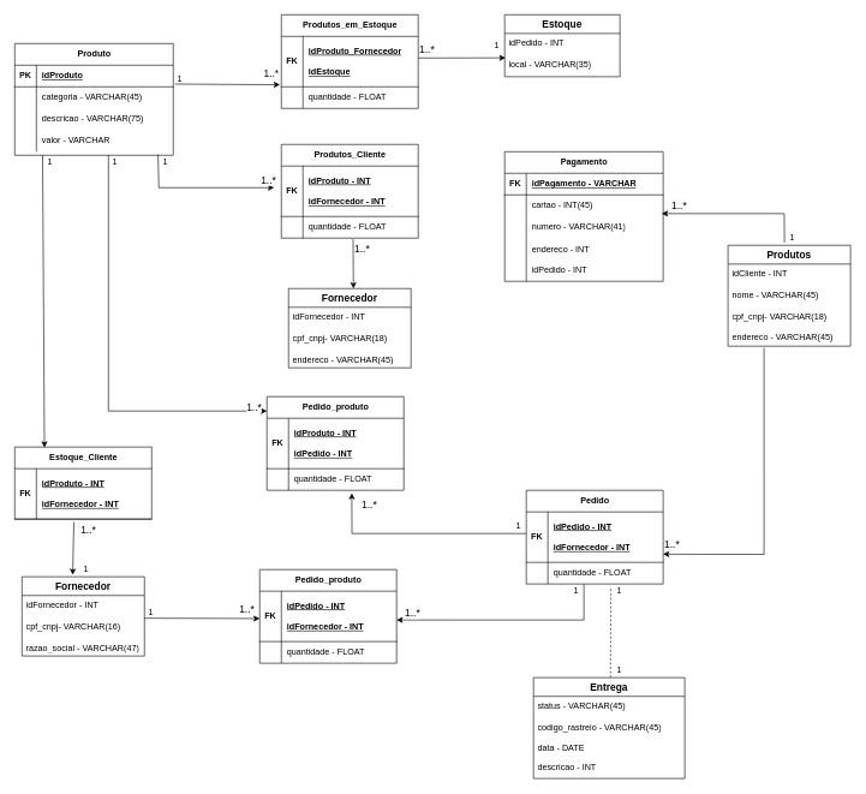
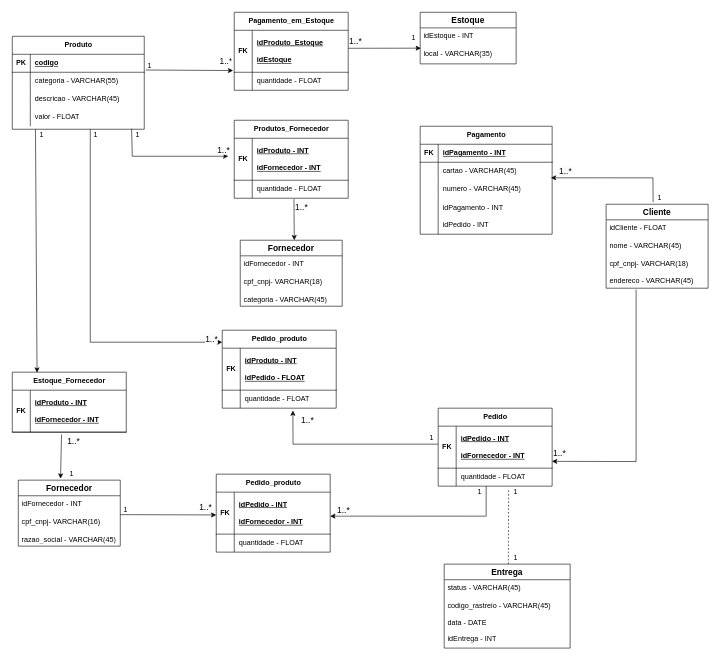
- <mxCell id="15" value="Produtos_em_Estoque" style="shape=table;startSize=30;container=1;collapsible=1;childLayout=tableLayout;fixedRows=1;rowLines=0;fontStyle=1;align=center;resizeLast=1;html=1;" vertex="1" parent="1"><mxGeometry x="390" y="20" width="190" height="130" as="geometry" /></mxCell>
+ <mxCell id="15" value="Pagamento_em_Estoque" style="shape=table;startSize=30;container=1;collapsible=1;childLayout=tableLayout;fixedRows=1;rowLines=0;fontStyle=1;align=center;resizeLast=1;html=1;" vertex="1" parent="1"><mxGeometry x="390" y="20" width="190" height="130" as="geometry" /></mxCell>
- <mxCell id="23" value="idPedido - INT" style="text;strokeColor=none;fillColor=none;spacingLeft=4;spacingRight=4;overflow=hidden;rotatable=0;points=[[0,0.5],[1,0.5]];portConstraint=eastwest;fontSize=12;whiteSpace=wrap;html=1;" vertex="1" parent="22"><mxGeometry y="26" width="160" height="30" as="geometry" /></mxCell>
+ <mxCell id="23" value="idEstoque - INT" style="text;strokeColor=none;fillColor=none;spacingLeft=4;spacingRight=4;overflow=hidden;rotatable=0;points=[[0,0.5],[1,0.5]];portConstraint=eastwest;fontSize=12;whiteSpace=wrap;html=1;" vertex="1" parent="22"><mxGeometry y="26" width="160" height="30" as="geometry" /></mxCell>
- <mxCell id="18" value="idProduto_Fornecedor&lt;br&gt;&lt;br&gt;idEstoque" style="shape=partialRectangle;connectable=0;fillColor=none;top=0;left=0;bottom=0;right=0;align=left;spacingLeft=6;fontStyle=5;overflow=hidden;whiteSpace=wrap;html=1;" vertex="1" parent="16"><mxGeometry x="30" width="160" height="70" as="geometry"><mxRectangle width="160" height="70" as="alternateBounds" /></mxGeometry></mxCell>
+ <mxCell id="18" value="idProduto_Estoque&lt;br&gt;&lt;br&gt;idEstoque" style="shape=partialRectangle;connectable=0;fillColor=none;top=0;left=0;bottom=0;right=0;align=left;spacingLeft=6;fontStyle=5;overflow=hidden;whiteSpace=wrap;html=1;" vertex="1" parent="16"><mxGeometry x="30" width="160" height="70" as="geometry"><mxRectangle width="160" height="70" as="alternateBounds" /></mxGeometry></mxCell>
- <mxCell id="5" value="idProduto" style="shape=partialRectangle;connectable=0;fillColor=none;top=0;left=0;bottom=0;right=0;align=left;spacingLeft=6;fontStyle=5;overflow=hidden;whiteSpace=wrap;html=1;" vertex="1" parent="3"><mxGeometry x="30" width="190" height="30" as="geometry"><mxRectangle width="190" height="30" as="alternateBounds" /></mxGeometry></mxCell>
+ <mxCell id="5" value="codigo" style="shape=partialRectangle;connectable=0;fillColor=none;top=0;left=0;bottom=0;right=0;align=left;spacingLeft=6;fontStyle=5;overflow=hidden;whiteSpace=wrap;html=1;" vertex="1" parent="3"><mxGeometry x="30" width="190" height="30" as="geometry"><mxRectangle width="190" height="30" as="alternateBounds" /></mxGeometry></mxCell>
- <mxCell id="8" value="categoria&amp;nbsp;- VARCHAR(45)&lt;br&gt;" style="shape=partialRectangle;connectable=0;fillColor=none;top=0;left=0;bottom=0;right=0;align=left;spacingLeft=6;overflow=hidden;whiteSpace=wrap;html=1;" vertex="1" parent="6"><mxGeometry x="30" width="190" height="30" as="geometry"><mxRectangle width="190" height="30" as="alternateBounds" /></mxGeometry></mxCell>
+ <mxCell id="8" value="categoria&amp;nbsp;- VARCHAR(55)&lt;br&gt;" style="shape=partialRectangle;connectable=0;fillColor=none;top=0;left=0;bottom=0;right=0;align=left;spacingLeft=6;overflow=hidden;whiteSpace=wrap;html=1;" vertex="1" parent="6"><mxGeometry x="30" width="190" height="30" as="geometry"><mxRectangle width="190" height="30" as="alternateBounds" /></mxGeometry></mxCell>
- <mxCell id="11" value="descricao&amp;nbsp;- VARCHAR(75)" style="shape=partialRectangle;connectable=0;fillColor=none;top=0;left=0;bottom=0;right=0;align=left;spacingLeft=6;overflow=hidden;whiteSpace=wrap;html=1;" vertex="1" parent="9"><mxGeometry x="30" width="190" height="30" as="geometry"><mxRectangle width="190" height="30" as="alternateBounds" /></mxGeometry></mxCell>
+ <mxCell id="11" value="descricao&amp;nbsp;- VARCHAR(45)" style="shape=partialRectangle;connectable=0;fillColor=none;top=0;left=0;bottom=0;right=0;align=left;spacingLeft=6;overflow=hidden;whiteSpace=wrap;html=1;" vertex="1" parent="9"><mxGeometry x="30" width="190" height="30" as="geometry"><mxRectangle width="190" height="30" as="alternateBounds" /></mxGeometry></mxCell>
- <mxCell id="14" value="valor&amp;nbsp;- VARCHAR" style="shape=partialRectangle;connectable=0;fillColor=none;top=0;left=0;bottom=0;right=0;align=left;spacingLeft=6;overflow=hidden;whiteSpace=wrap;html=1;" vertex="1" parent="12"><mxGeometry x="30" width="190" height="30" as="geometry"><mxRectangle width="190" height="30" as="alternateBounds" /></mxGeometry></mxCell>
+ <mxCell id="14" value="valor&amp;nbsp;- FLOAT" style="shape=partialRectangle;connectable=0;fillColor=none;top=0;left=0;bottom=0;right=0;align=left;spacingLeft=6;overflow=hidden;whiteSpace=wrap;html=1;" vertex="1" parent="12"><mxGeometry x="30" width="190" height="30" as="geometry"><mxRectangle width="190" height="30" as="alternateBounds" /></mxGeometry></mxCell>
- <mxCell id="27" value="Produtos_Cliente" style="shape=table;startSize=30;container=1;collapsible=1;childLayout=tableLayout;fixedRows=1;rowLines=0;fontStyle=1;align=center;resizeLast=1;html=1;" vertex="1" parent="1"><mxGeometry x="390" y="200" width="190" height="130" as="geometry" /></mxCell>
+ <mxCell id="27" value="Produtos_Fornecedor" style="shape=table;startSize=30;container=1;collapsible=1;childLayout=tableLayout;fixedRows=1;rowLines=0;fontStyle=1;align=center;resizeLast=1;html=1;" vertex="1" parent="1"><mxGeometry x="390" y="200" width="190" height="130" as="geometry" /></mxCell>
- <mxCell id="73" value="idPagamento - VARCHAR" style="shape=partialRectangle;connectable=0;fillColor=none;top=0;left=0;bottom=0;right=0;align=left;spacingLeft=6;fontStyle=5;overflow=hidden;whiteSpace=wrap;html=1;" vertex="1" parent="71"><mxGeometry x="30" width="190" height="30" as="geometry"><mxRectangle width="190" height="30" as="alternateBounds" /></mxGeometry></mxCell>
+ <mxCell id="73" value="idPagamento - INT" style="shape=partialRectangle;connectable=0;fillColor=none;top=0;left=0;bottom=0;right=0;align=left;spacingLeft=6;fontStyle=5;overflow=hidden;whiteSpace=wrap;html=1;" vertex="1" parent="71"><mxGeometry x="30" width="190" height="30" as="geometry"><mxRectangle width="190" height="30" as="alternateBounds" /></mxGeometry></mxCell>
- <mxCell id="76" value="cartao - INT(45)" style="shape=partialRectangle;connectable=0;fillColor=none;top=0;left=0;bottom=0;right=0;align=left;spacingLeft=6;overflow=hidden;whiteSpace=wrap;html=1;" vertex="1" parent="74"><mxGeometry x="30" width="190" height="30" as="geometry"><mxRectangle width="190" height="30" as="alternateBounds" /></mxGeometry></mxCell>
+ <mxCell id="76" value="cartao - VARCHAR(45)" style="shape=partialRectangle;connectable=0;fillColor=none;top=0;left=0;bottom=0;right=0;align=left;spacingLeft=6;overflow=hidden;whiteSpace=wrap;html=1;" vertex="1" parent="74"><mxGeometry x="30" width="190" height="30" as="geometry"><mxRectangle width="190" height="30" as="alternateBounds" /></mxGeometry></mxCell>
- <mxCell id="79" value="numero - VARCHAR(41)" style="shape=partialRectangle;connectable=0;fillColor=none;top=0;left=0;bottom=0;right=0;align=left;spacingLeft=6;overflow=hidden;whiteSpace=wrap;html=1;" vertex="1" parent="77"><mxGeometry x="30" width="190" height="30" as="geometry"><mxRectangle width="190" height="30" as="alternateBounds" /></mxGeometry></mxCell>
+ <mxCell id="79" value="numero - VARCHAR(45)" style="shape=partialRectangle;connectable=0;fillColor=none;top=0;left=0;bottom=0;right=0;align=left;spacingLeft=6;overflow=hidden;whiteSpace=wrap;html=1;" vertex="1" parent="77"><mxGeometry x="30" width="190" height="30" as="geometry"><mxRectangle width="190" height="30" as="alternateBounds" /></mxGeometry></mxCell>
- <mxCell id="67" value="Produtos" style="swimlane;fontStyle=1;childLayout=stackLayout;horizontal=1;startSize=26;horizontalStack=0;resizeParent=1;resizeParentMax=0;resizeLast=0;collapsible=1;marginBottom=0;align=center;fontSize=14;fontColor=#000000;" vertex="1" parent="1"><mxGeometry x="1010" y="340" width="170" height="140" as="geometry" /></mxCell>
+ <mxCell id="67" value="Cliente" style="swimlane;fontStyle=1;childLayout=stackLayout;horizontal=1;startSize=26;horizontalStack=0;resizeParent=1;resizeParentMax=0;resizeLast=0;collapsible=1;marginBottom=0;align=center;fontSize=14;fontColor=#000000;" vertex="1" parent="1"><mxGeometry x="1010" y="340" width="170" height="140" as="geometry" /></mxCell>
- <mxCell id="82" value="endereco - INT&lt;span style=&quot;white-space: pre;&quot;&gt;&#09;&lt;/span&gt;&lt;br&gt;&lt;br&gt;idPedido - INT" style="shape=partialRectangle;connectable=0;fillColor=none;top=0;left=0;bottom=0;right=0;align=left;spacingLeft=6;overflow=hidden;whiteSpace=wrap;html=1;" vertex="1" parent="80"><mxGeometry x="30" width="190" height="60" as="geometry"><mxRectangle width="190" height="60" as="alternateBounds" /></mxGeometry></mxCell>
+ <mxCell id="82" value="idPagamento - INT&lt;span style=&quot;white-space: pre;&quot;&gt;&#09;&lt;/span&gt;&lt;br&gt;&lt;br&gt;idPedido - INT" style="shape=partialRectangle;connectable=0;fillColor=none;top=0;left=0;bottom=0;right=0;align=left;spacingLeft=6;overflow=hidden;whiteSpace=wrap;html=1;" vertex="1" parent="80"><mxGeometry x="30" width="190" height="60" as="geometry"><mxRectangle width="190" height="60" as="alternateBounds" /></mxGeometry></mxCell>
- <mxCell id="68" value="idCliente - INT" style="text;strokeColor=none;fillColor=none;spacingLeft=4;spacingRight=4;overflow=hidden;rotatable=0;points=[[0,0.5],[1,0.5]];portConstraint=eastwest;fontSize=12;whiteSpace=wrap;html=1;" vertex="1" parent="67"><mxGeometry y="26" width="170" height="30" as="geometry" /></mxCell>
+ <mxCell id="68" value="idCliente - FLOAT" style="text;strokeColor=none;fillColor=none;spacingLeft=4;spacingRight=4;overflow=hidden;rotatable=0;points=[[0,0.5],[1,0.5]];portConstraint=eastwest;fontSize=12;whiteSpace=wrap;html=1;" vertex="1" parent="67"><mxGeometry y="26" width="170" height="30" as="geometry" /></mxCell>
- <mxCell id="103" value="cpf_cnpj- VARCHAR(18)&lt;br&gt;&lt;br&gt;endereco - VARCHAR(45)" style="text;strokeColor=none;fillColor=none;spacingLeft=4;spacingRight=4;overflow=hidden;rotatable=0;points=[[0,0.5],[1,0.5]];portConstraint=eastwest;fontSize=12;whiteSpace=wrap;html=1;" vertex="1" parent="101"><mxGeometry y="56" width="170" height="54" as="geometry" /></mxCell>
+ <mxCell id="103" value="cpf_cnpj- VARCHAR(18)&lt;br&gt;&lt;br&gt;categoria - VARCHAR(45)" style="text;strokeColor=none;fillColor=none;spacingLeft=4;spacingRight=4;overflow=hidden;rotatable=0;points=[[0,0.5],[1,0.5]];portConstraint=eastwest;fontSize=12;whiteSpace=wrap;html=1;" vertex="1" parent="101"><mxGeometry y="56" width="170" height="54" as="geometry" /></mxCell>
- <mxCell id="43" value="idProduto - INT&lt;br&gt;&lt;br&gt;idPedido - INT" style="shape=partialRectangle;connectable=0;fillColor=none;top=0;left=0;bottom=0;right=0;align=left;spacingLeft=6;fontStyle=5;overflow=hidden;whiteSpace=wrap;html=1;" vertex="1" parent="41"><mxGeometry x="30" width="160" height="70" as="geometry"><mxRectangle width="160" height="70" as="alternateBounds" /></mxGeometry></mxCell>
+ <mxCell id="43" value="idProduto - INT&lt;br&gt;&lt;br&gt;idPedido - FLOAT" style="shape=partialRectangle;connectable=0;fillColor=none;top=0;left=0;bottom=0;right=0;align=left;spacingLeft=6;fontStyle=5;overflow=hidden;whiteSpace=wrap;html=1;" vertex="1" parent="41"><mxGeometry x="30" width="160" height="70" as="geometry"><mxRectangle width="160" height="70" as="alternateBounds" /></mxGeometry></mxCell>
- <mxCell id="35" value="Estoque_Cliente" style="shape=table;startSize=30;container=1;collapsible=1;childLayout=tableLayout;fixedRows=1;rowLines=0;fontStyle=1;align=center;resizeLast=1;html=1;" vertex="1" parent="1"><mxGeometry x="20" y="620" width="190" height="100" as="geometry" /></mxCell>
+ <mxCell id="35" value="Estoque_Fornecedor" style="shape=table;startSize=30;container=1;collapsible=1;childLayout=tableLayout;fixedRows=1;rowLines=0;fontStyle=1;align=center;resizeLast=1;html=1;" vertex="1" parent="1"><mxGeometry x="20" y="620" width="190" height="100" as="geometry" /></mxCell>
- <mxCell id="50" value="cpf_cnpj- VARCHAR(16)&lt;br&gt;&lt;br&gt;razao_social - VARCHAR(47)" style="text;strokeColor=none;fillColor=none;spacingLeft=4;spacingRight=4;overflow=hidden;rotatable=0;points=[[0,0.5],[1,0.5]];portConstraint=eastwest;fontSize=12;whiteSpace=wrap;html=1;" vertex="1" parent="48"><mxGeometry y="56" width="170" height="54" as="geometry" /></mxCell>
+ <mxCell id="50" value="cpf_cnpj- VARCHAR(16)&lt;br&gt;&lt;br&gt;razao_social - VARCHAR(45)" style="text;strokeColor=none;fillColor=none;spacingLeft=4;spacingRight=4;overflow=hidden;rotatable=0;points=[[0,0.5],[1,0.5]];portConstraint=eastwest;fontSize=12;whiteSpace=wrap;html=1;" vertex="1" parent="48"><mxGeometry y="56" width="170" height="54" as="geometry" /></mxCell>
- <mxCell id="90" value="descricao - INT" style="text;strokeColor=none;fillColor=none;spacingLeft=4;spacingRight=4;overflow=hidden;rotatable=0;points=[[0,0.5],[1,0.5]];portConstraint=eastwest;fontSize=12;whiteSpace=wrap;html=1;" vertex="1" parent="88"><mxGeometry y="110" width="210" height="30" as="geometry" /></mxCell>
+ <mxCell id="90" value="idEntrega - INT" style="text;strokeColor=none;fillColor=none;spacingLeft=4;spacingRight=4;overflow=hidden;rotatable=0;points=[[0,0.5],[1,0.5]];portConstraint=eastwest;fontSize=12;whiteSpace=wrap;html=1;" vertex="1" parent="88"><mxGeometry y="110" width="210" height="30" as="geometry" /></mxCell>
